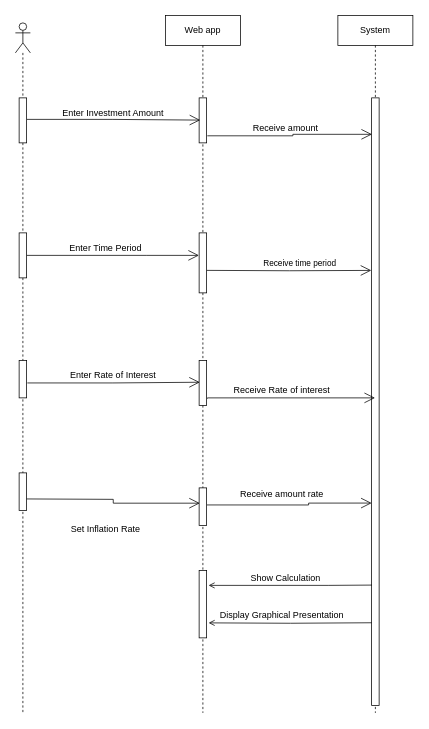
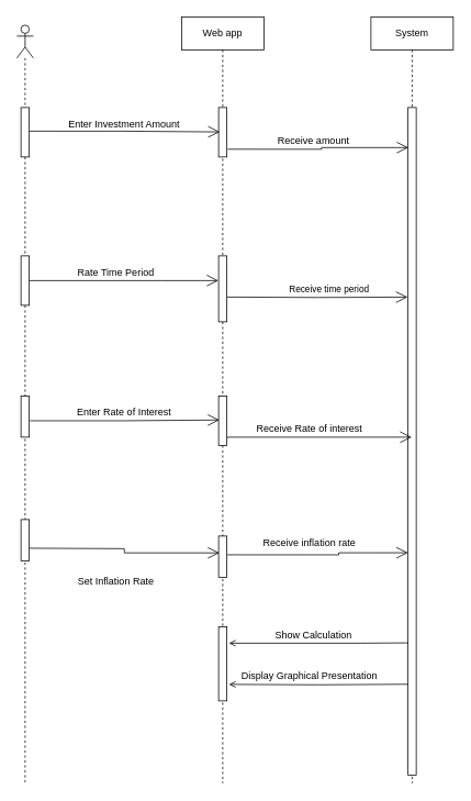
- <mxCell id="17" value="Enter Time Period" style="text;html=1;align=center;verticalAlign=middle;resizable=0;points=[];autosize=1;strokeColor=none;fillColor=none;" parent="1" vertex="1"><mxGeometry x="85" y="320" width="110" height="20" as="geometry" /></mxCell>
+ <mxCell id="17" value="Rate Time Period" style="text;html=1;align=center;verticalAlign=middle;resizable=0;points=[];autosize=1;strokeColor=none;fillColor=none;" parent="1" vertex="1"><mxGeometry x="85" y="320" width="110" height="20" as="geometry" /></mxCell>
- <mxCell id="30" value="&lt;div&gt;Receive amount rate&lt;/div&gt;&lt;div&gt;&lt;br&gt;&lt;/div&gt;" style="text;html=1;align=center;verticalAlign=middle;resizable=0;points=[];autosize=1;strokeColor=none;fillColor=none;" vertex="1" parent="1"><mxGeometry x="310" y="650" width="130" height="30" as="geometry" /></mxCell>
+ <mxCell id="30" value="&lt;div&gt;Receive inflation rate&lt;/div&gt;&lt;div&gt;&lt;br&gt;&lt;/div&gt;" style="text;html=1;align=center;verticalAlign=middle;resizable=0;points=[];autosize=1;strokeColor=none;fillColor=none;" vertex="1" parent="1"><mxGeometry x="310" y="650" width="130" height="30" as="geometry" /></mxCell>
